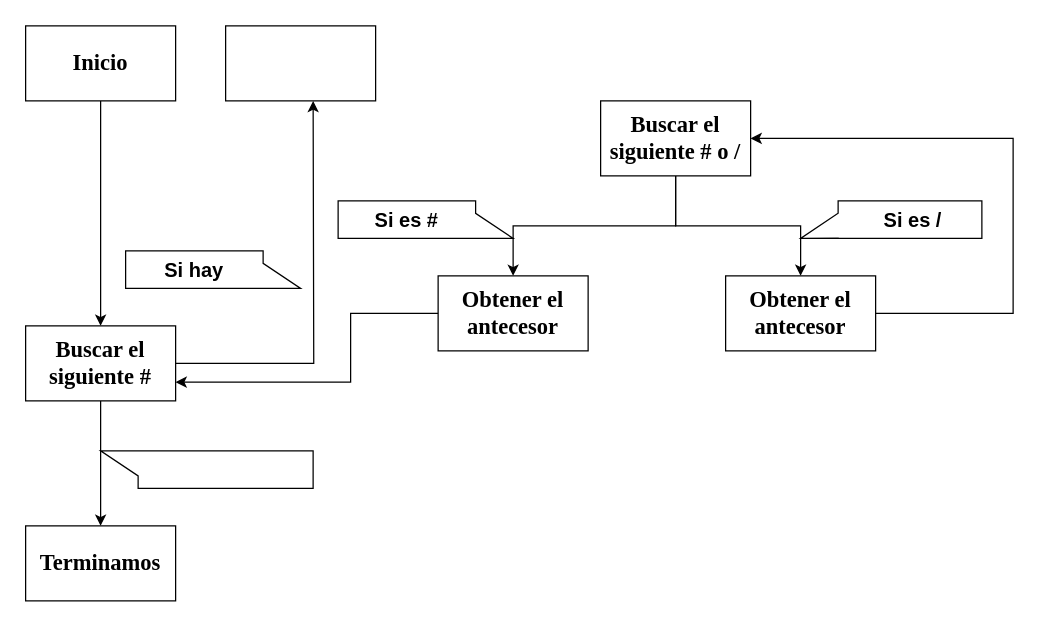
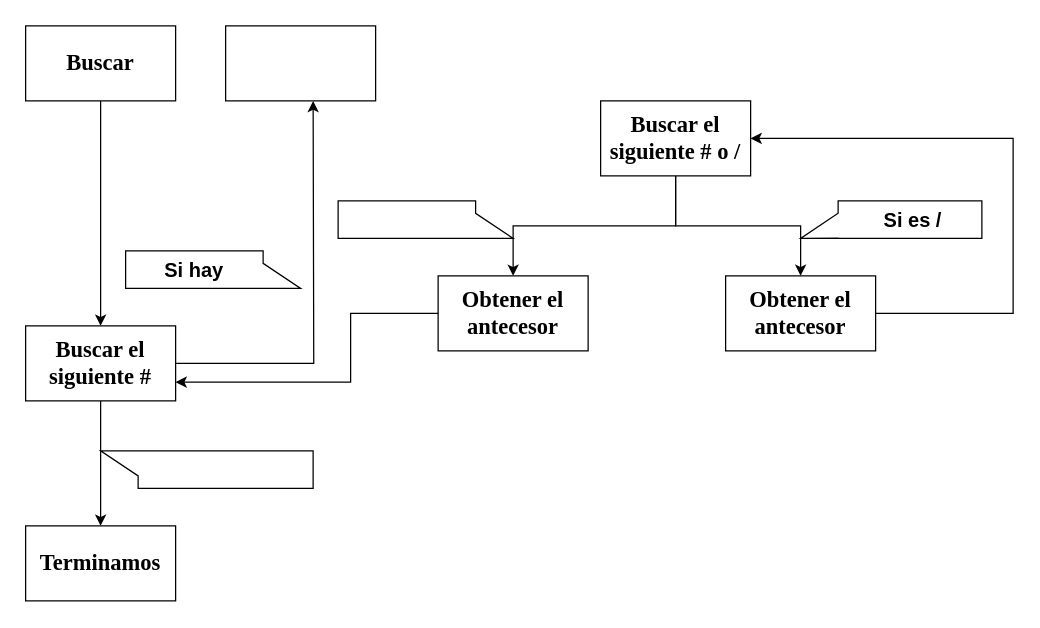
- <mxCell id="3" value="&lt;font style=&quot;font-size: 18px&quot; face=&quot;Tahoma&quot;&gt;&lt;b&gt;Inicio&lt;/b&gt;&lt;/font&gt;" style="text;html=1;strokeColor=none;fillColor=none;align=center;verticalAlign=middle;whiteSpace=wrap;rounded=0;" vertex="1" parent="1"><mxGeometry x="60" y="40" width="40" height="20" as="geometry" /></mxCell>
+ <mxCell id="3" value="&lt;font style=&quot;font-size: 18px&quot; face=&quot;Tahoma&quot;&gt;&lt;b&gt;Buscar&lt;/b&gt;&lt;/font&gt;" style="text;html=1;strokeColor=none;fillColor=none;align=center;verticalAlign=middle;whiteSpace=wrap;rounded=0;" vertex="1" parent="1"><mxGeometry x="60" y="40" width="40" height="20" as="geometry" /></mxCell>
- <mxCell id="26" value="&lt;font style=&quot;font-size: 16px&quot;&gt;&lt;b&gt;Si es #&lt;/b&gt;&lt;/font&gt;" style="text;html=1;strokeColor=none;fillColor=none;align=center;verticalAlign=middle;whiteSpace=wrap;rounded=0;" vertex="1" parent="1"><mxGeometry x="270" y="160" width="110" height="30" as="geometry" /></mxCell>
